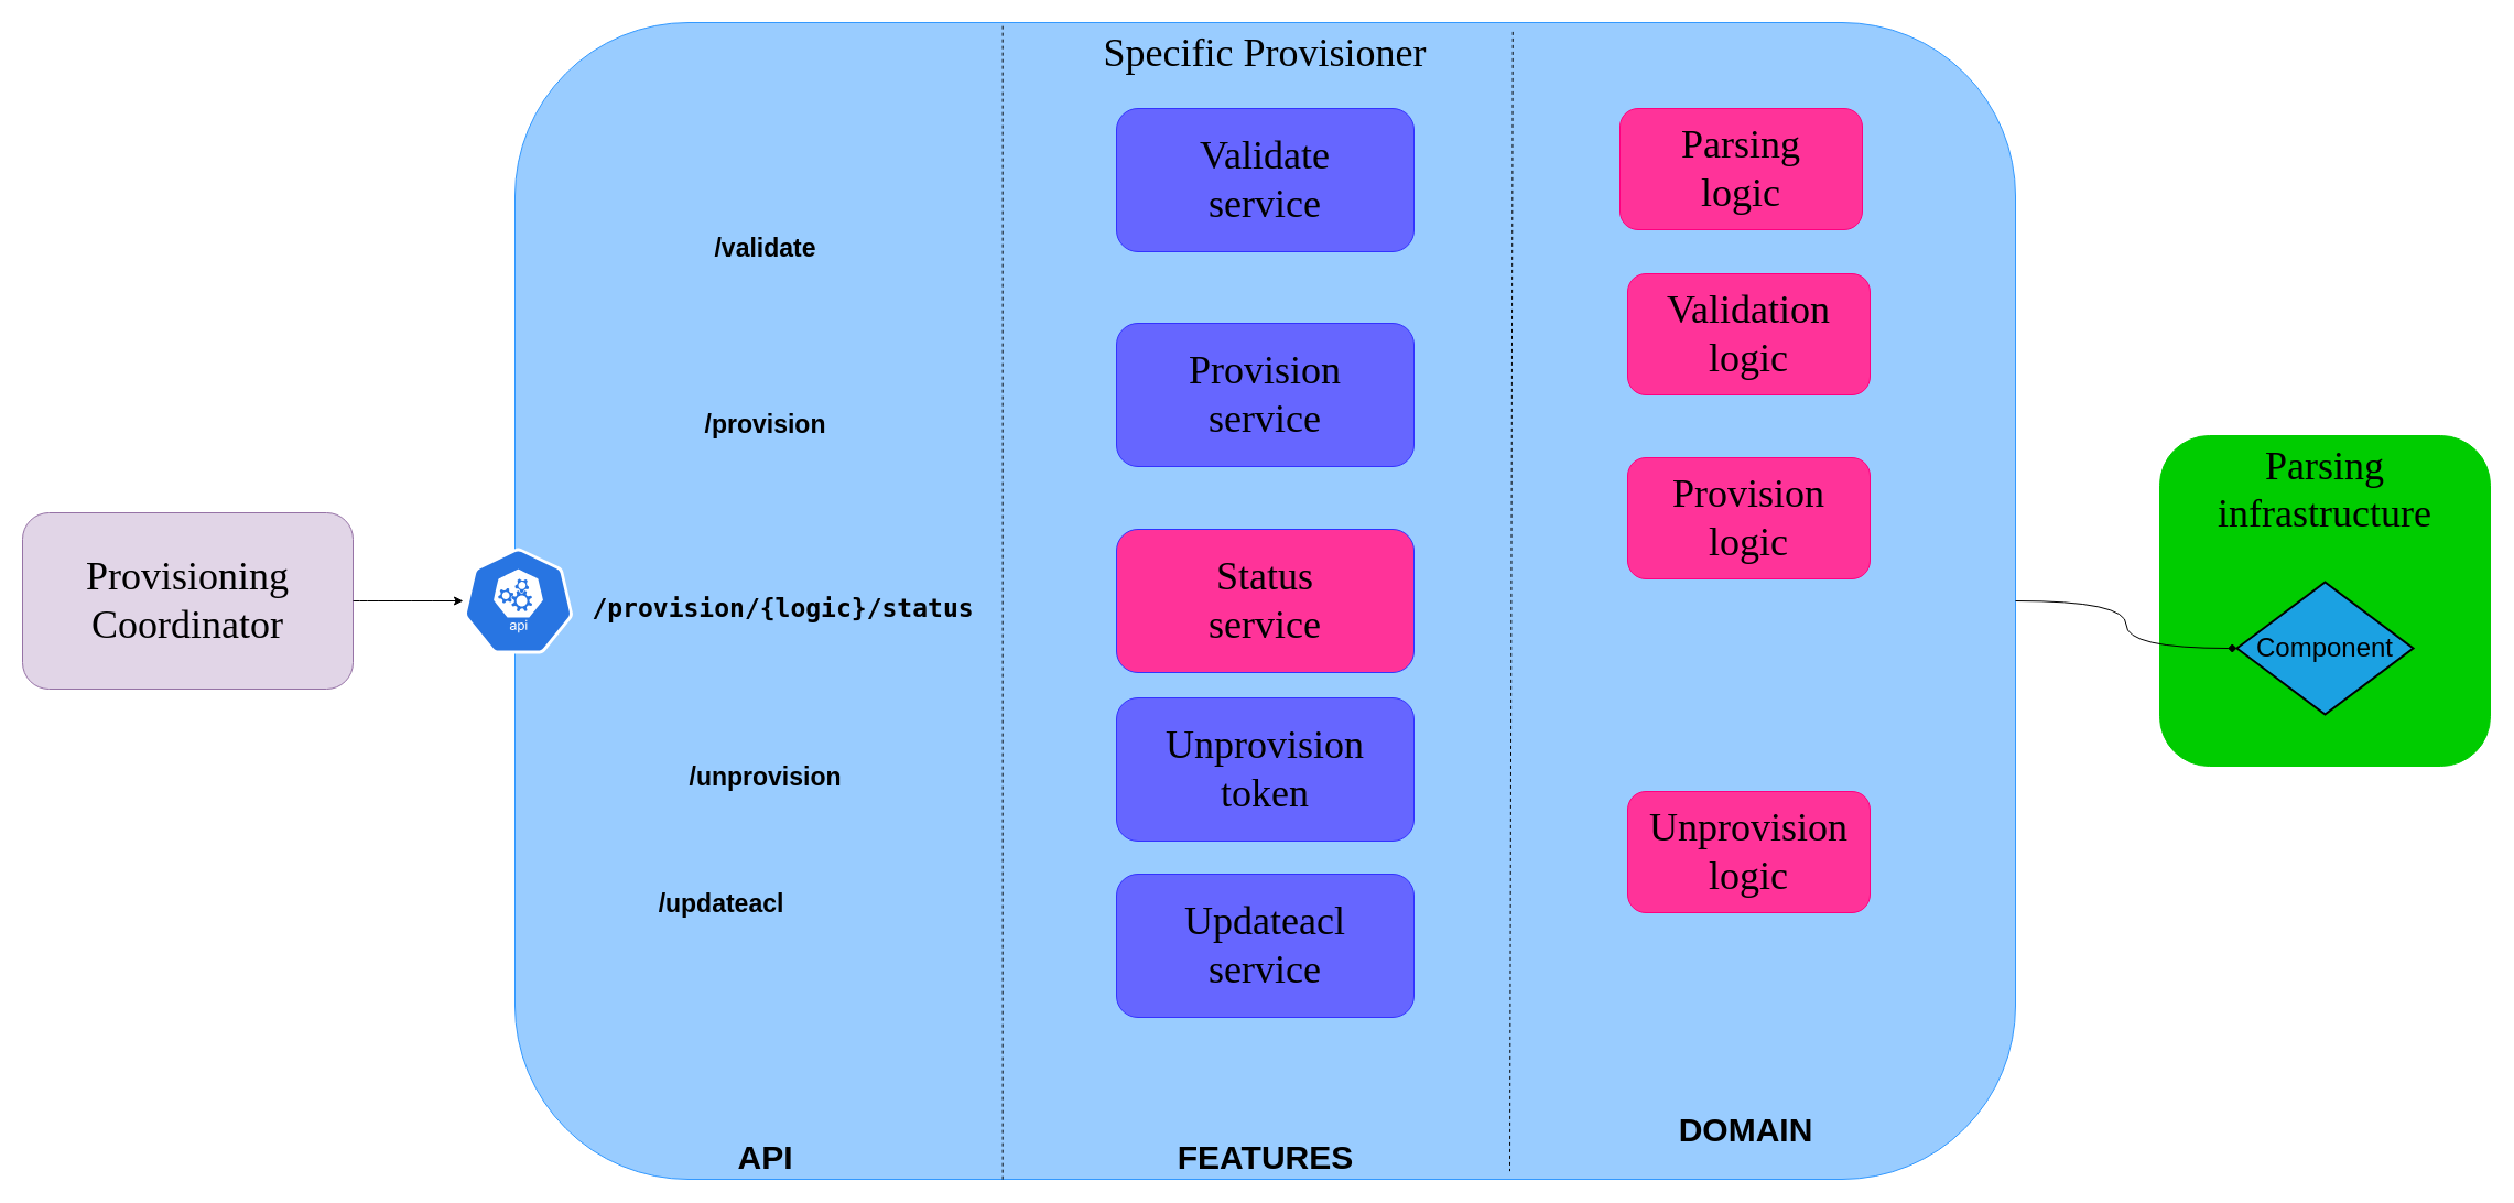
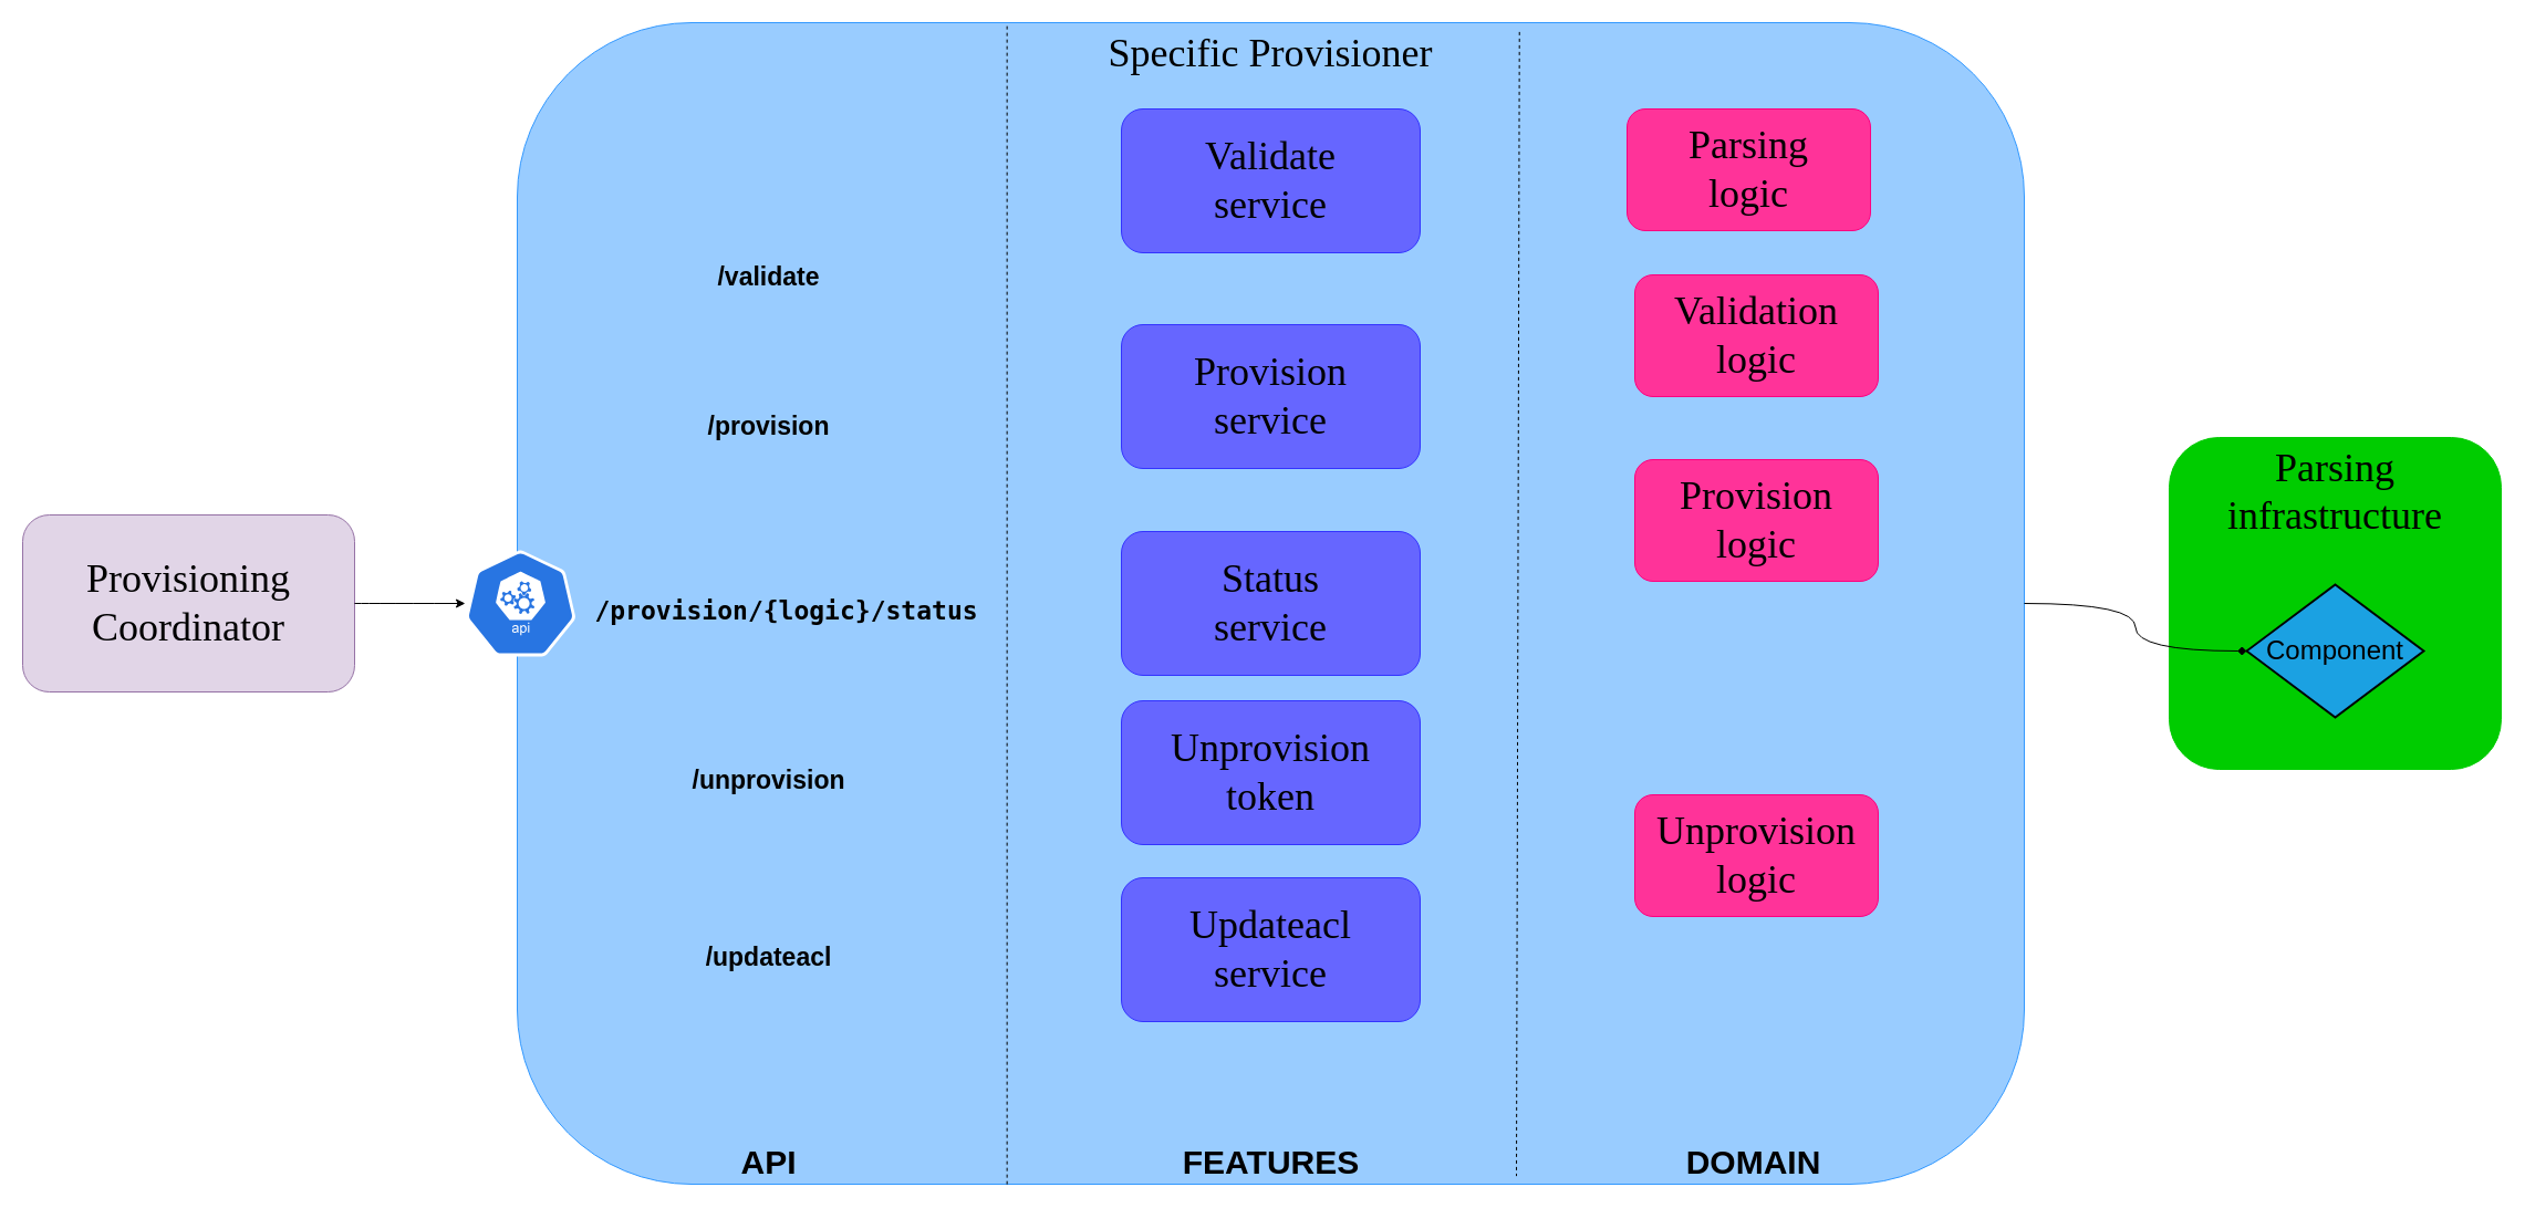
- <mxCell id="7" value="/validate" style="text;strokeColor=none;fillColor=none;html=1;fontSize=23;fontStyle=1;verticalAlign=middle;align=center;" parent="1" vertex="1"><mxGeometry x="523.5" y="205" width="340" height="40" as="geometry" /></mxCell>
+ <mxCell id="7" value="/validate" style="text;strokeColor=none;fillColor=none;html=1;fontSize=23;fontStyle=1;verticalAlign=middle;align=center;" parent="1" vertex="1"><mxGeometry x="523.5" y="230" width="340" height="40" as="geometry" /></mxCell>
- <mxCell id="16" value="&lt;span style=&quot;font-size: 36px;&quot;&gt;Status&lt;br&gt;service&lt;/span&gt;" style="rounded=1;whiteSpace=wrap;html=1;hachureGap=4;fontFamily=Nunito;fontSize=20;verticalAlign=middle;fillColor=#ff3399;strokeColor=#3333FF;fontSource=https%3A%2F%2Ffonts.googleapis.com%2Fcss%3Ffamily%3DNunito;" parent="15" vertex="1"><mxGeometry width="270" height="130" as="geometry" /></mxCell>
+ <mxCell id="16" value="&lt;span style=&quot;font-size: 36px;&quot;&gt;Status&lt;br&gt;service&lt;/span&gt;" style="rounded=1;whiteSpace=wrap;html=1;hachureGap=4;fontFamily=Nunito;fontSize=20;verticalAlign=middle;fillColor=#6666FF;strokeColor=#3333FF;fontSource=https%3A%2F%2Ffonts.googleapis.com%2Fcss%3Ffamily%3DNunito;" parent="15" vertex="1"><mxGeometry width="270" height="130" as="geometry" /></mxCell>
- <mxCell id="11" value="/updateacl" style="text;strokeColor=none;fillColor=none;html=1;fontSize=23;fontStyle=1;verticalAlign=middle;align=center;" parent="1" vertex="1"><mxGeometry x="483.5" y="800" width="340" height="40" as="geometry" /></mxCell>
+ <mxCell id="11" value="/updateacl" style="text;strokeColor=none;fillColor=none;html=1;fontSize=23;fontStyle=1;verticalAlign=middle;align=center;" parent="1" vertex="1"><mxGeometry x="523.5" y="845" width="340" height="40" as="geometry" /></mxCell>
- <mxCell id="30" value="DOMAIN" style="text;strokeColor=none;fillColor=none;html=1;fontSize=30;fontStyle=1;verticalAlign=middle;align=center;" parent="1" vertex="1"><mxGeometry x="1470" y="1005" width="227" height="40" as="geometry" /></mxCell>
+ <mxCell id="30" value="DOMAIN" style="text;strokeColor=none;fillColor=none;html=1;fontSize=30;fontStyle=1;verticalAlign=middle;align=center;" parent="1" vertex="1"><mxGeometry x="1470" y="1030" width="227" height="40" as="geometry" /></mxCell>
